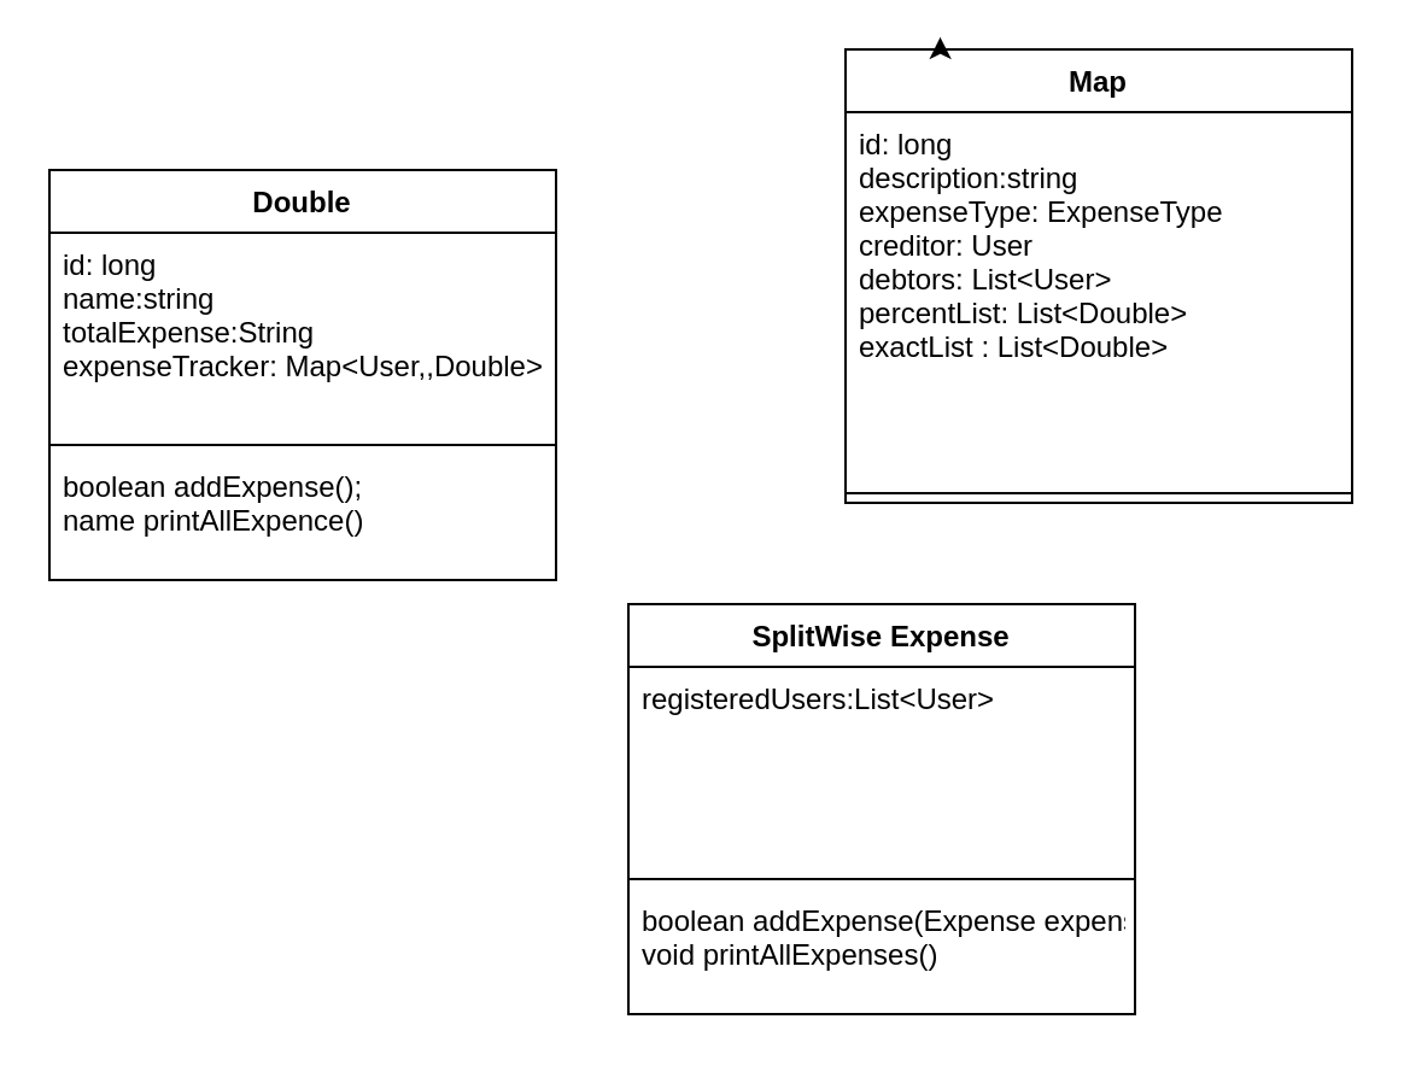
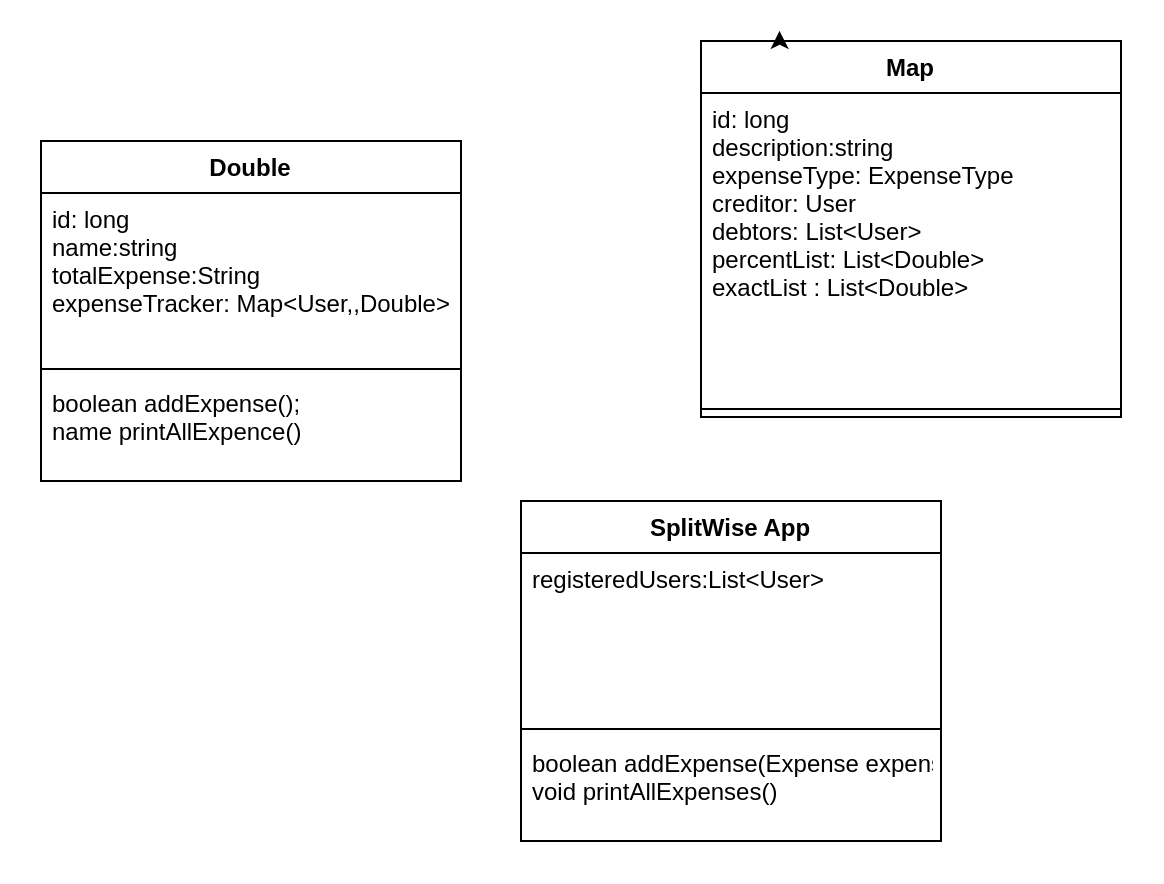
- <mxCell id="9" value="SplitWise Expense" style="swimlane;fontStyle=1;align=center;verticalAlign=top;childLayout=stackLayout;horizontal=1;startSize=26;horizontalStack=0;resizeParent=1;resizeParentMax=0;resizeLast=0;collapsible=1;marginBottom=0;" vertex="1" parent="1"><mxGeometry x="260" y="250" width="210" height="170" as="geometry" /></mxCell>
+ <mxCell id="9" value="SplitWise App" style="swimlane;fontStyle=1;align=center;verticalAlign=top;childLayout=stackLayout;horizontal=1;startSize=26;horizontalStack=0;resizeParent=1;resizeParentMax=0;resizeLast=0;collapsible=1;marginBottom=0;" vertex="1" parent="1"><mxGeometry x="260" y="250" width="210" height="170" as="geometry" /></mxCell>
